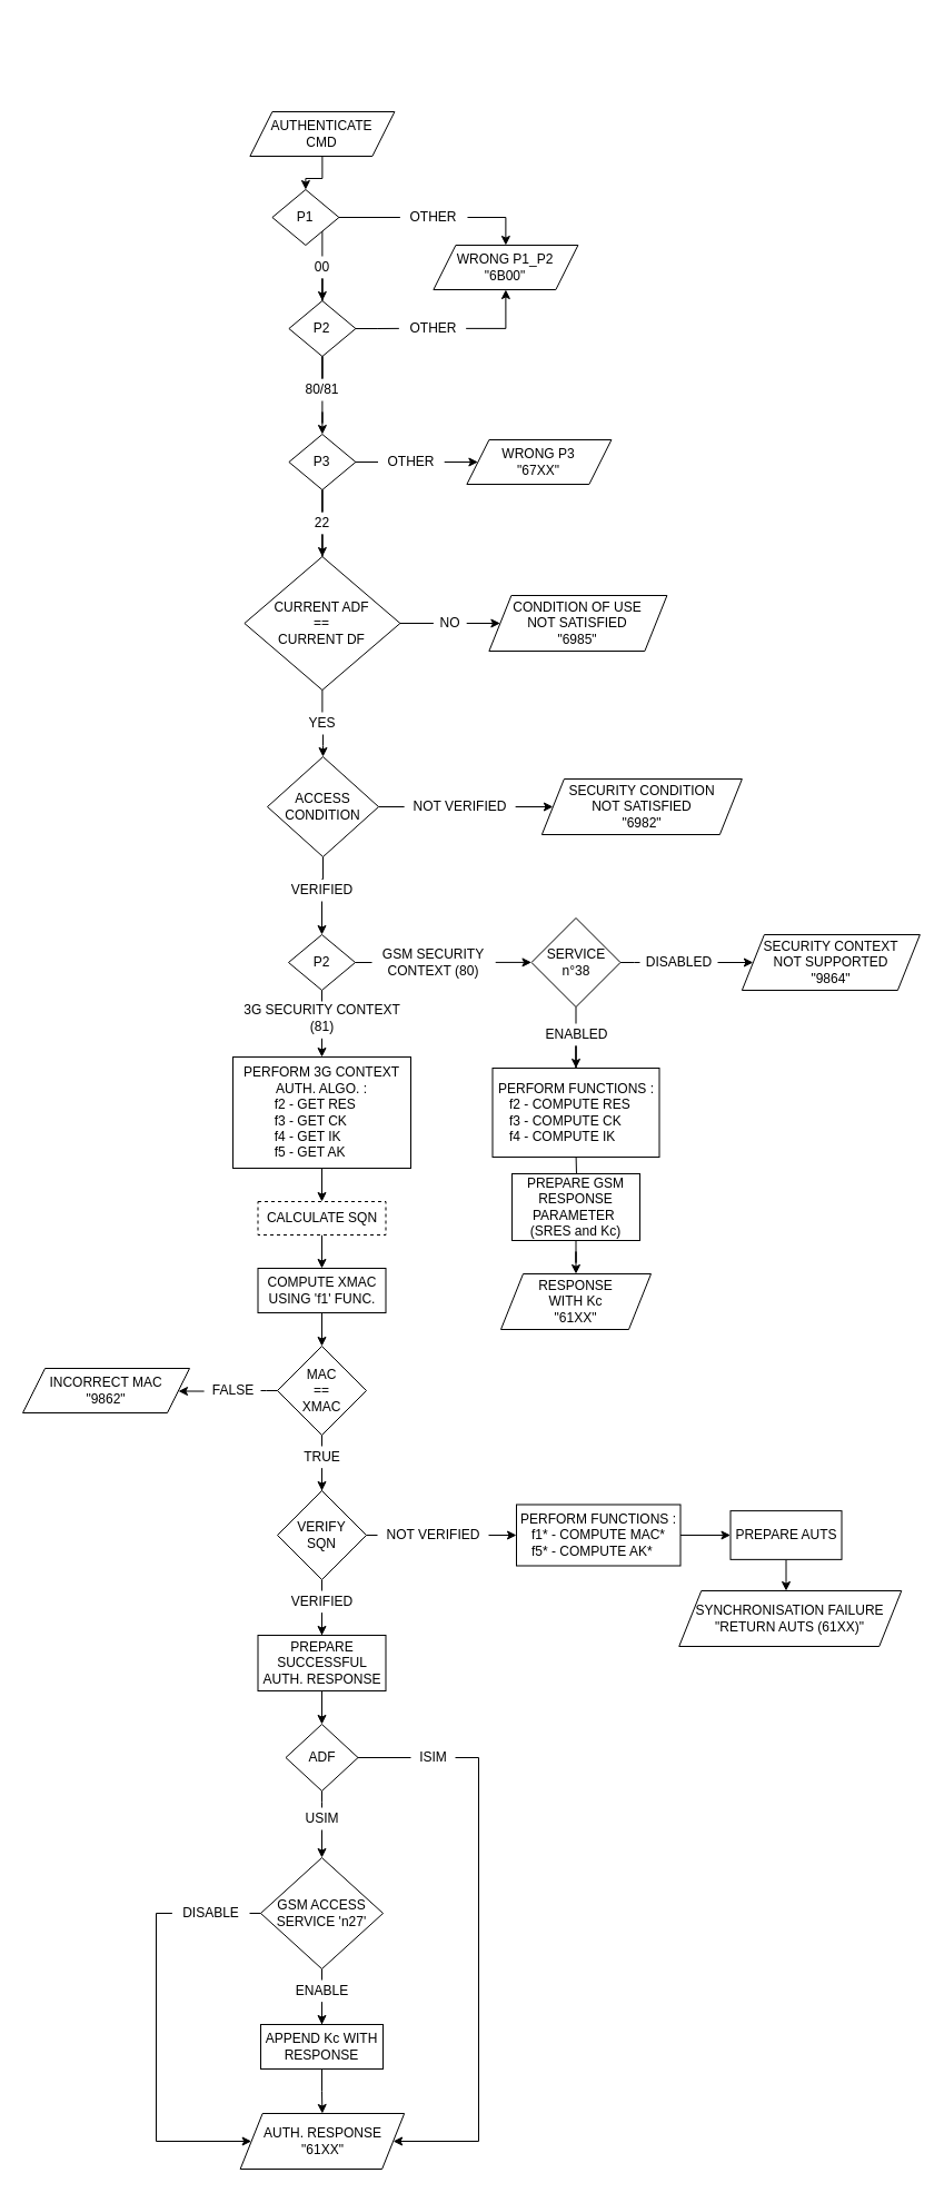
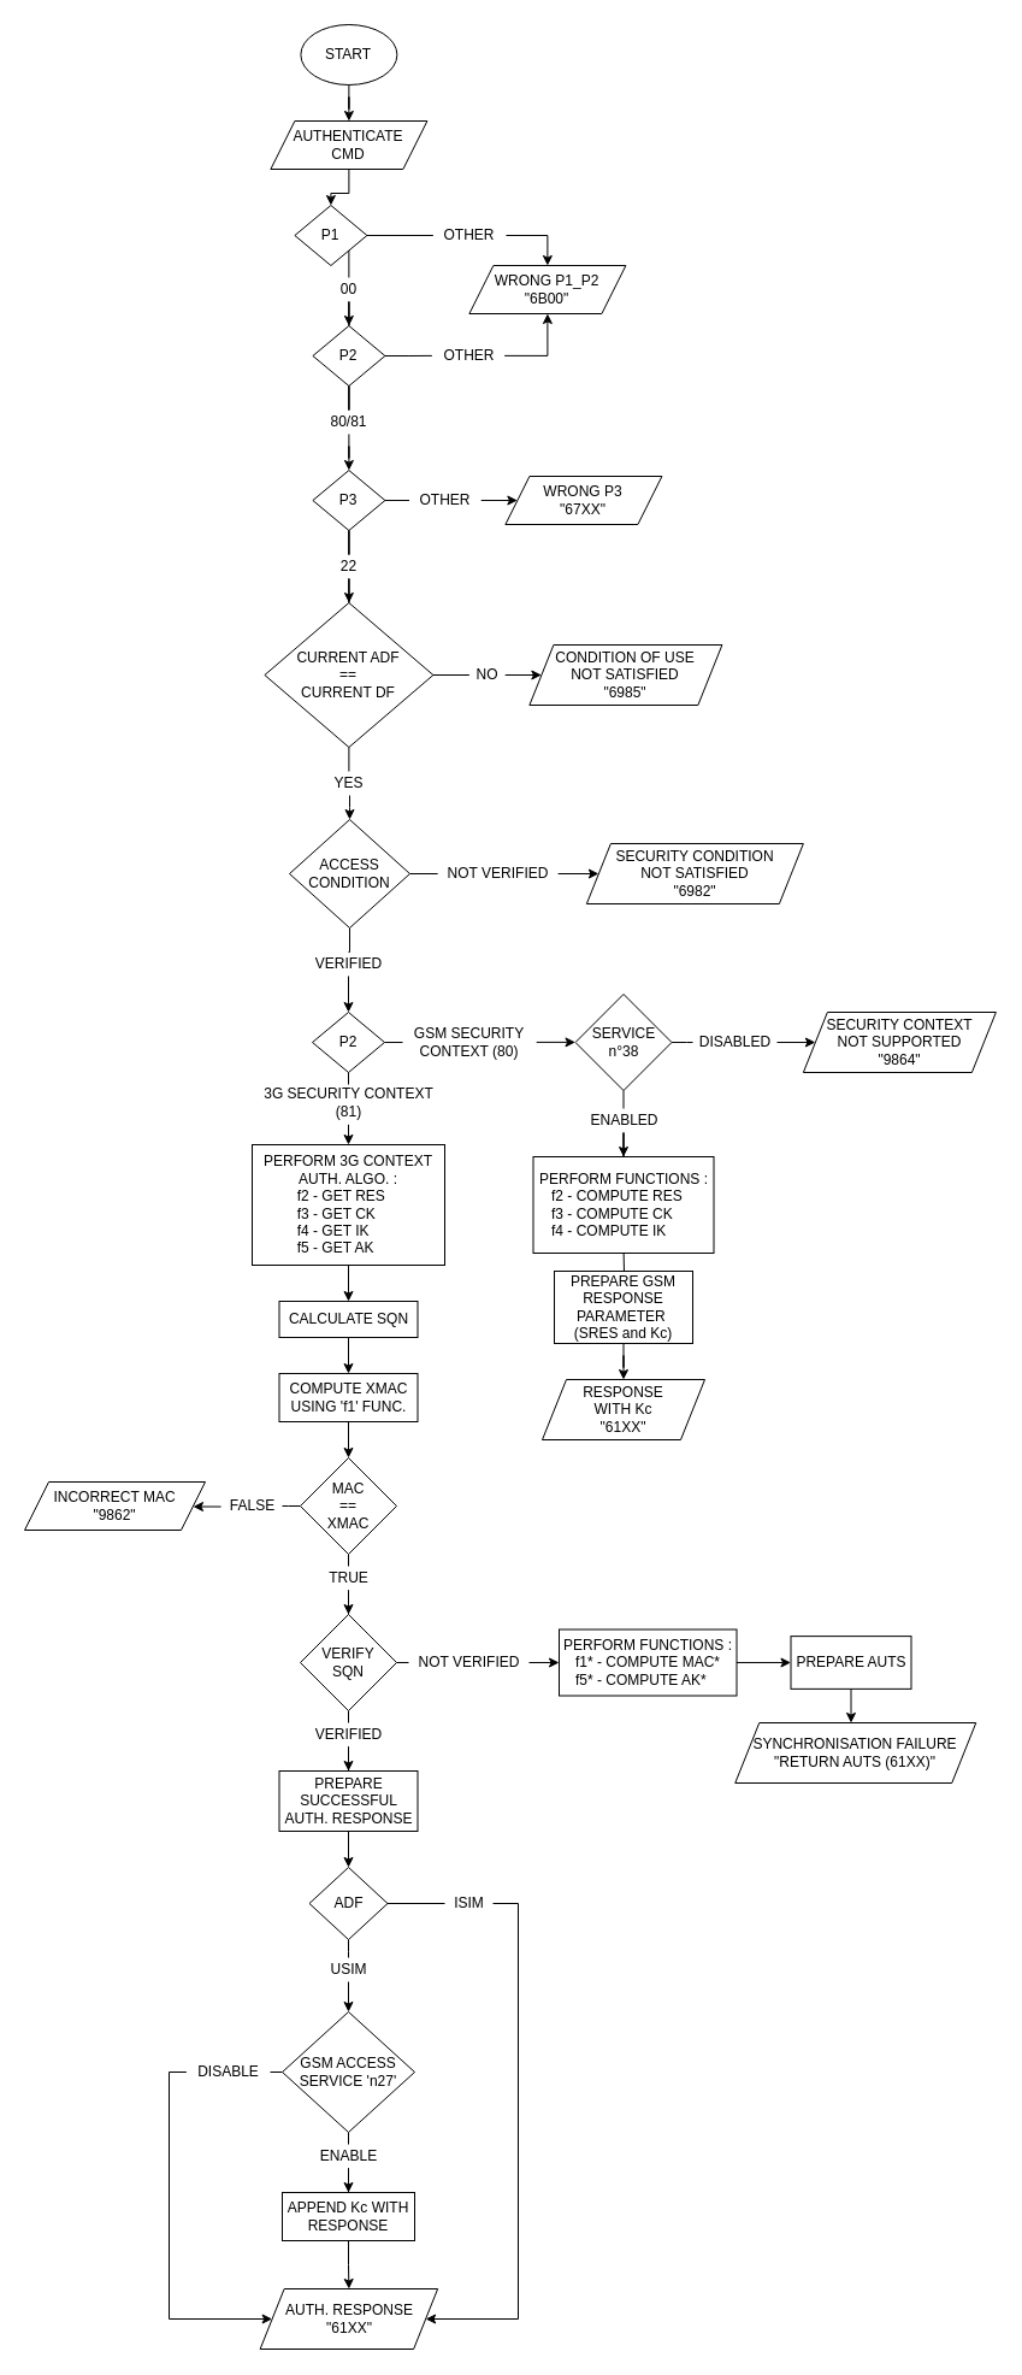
+ <mxCell id="3" value="START" style="ellipse;whiteSpace=wrap;html=1;" parent="1" vertex="1"><mxGeometry x="249.38" width="80" height="50" as="geometry" y="20" /></mxCell>
+ <mxCell id="2" value="" style="edgeStyle=orthogonalEdgeStyle;rounded=0;orthogonalLoop=1;jettySize=auto;html=1;exitX=0.5;exitY=1;exitDx=0;exitDy=0;" parent="1" source="3" target="5" edge="1"><mxGeometry relative="1" as="geometry"><mxPoint x="289.38" y="80" as="sourcePoint" /></mxGeometry></mxCell>
- <mxCell id="47" value="CALCULATE SQN" style="rounded=0;whiteSpace=wrap;html=1;dashed=1;" parent="1" vertex="1"><mxGeometry x="231.5" y="1080" width="115" height="30" as="geometry" /></mxCell>
+ <mxCell id="47" value="CALCULATE SQN" style="rounded=0;whiteSpace=wrap;html=1;" parent="1" vertex="1"><mxGeometry x="231.5" y="1080" width="115" height="30" as="geometry" /></mxCell>
